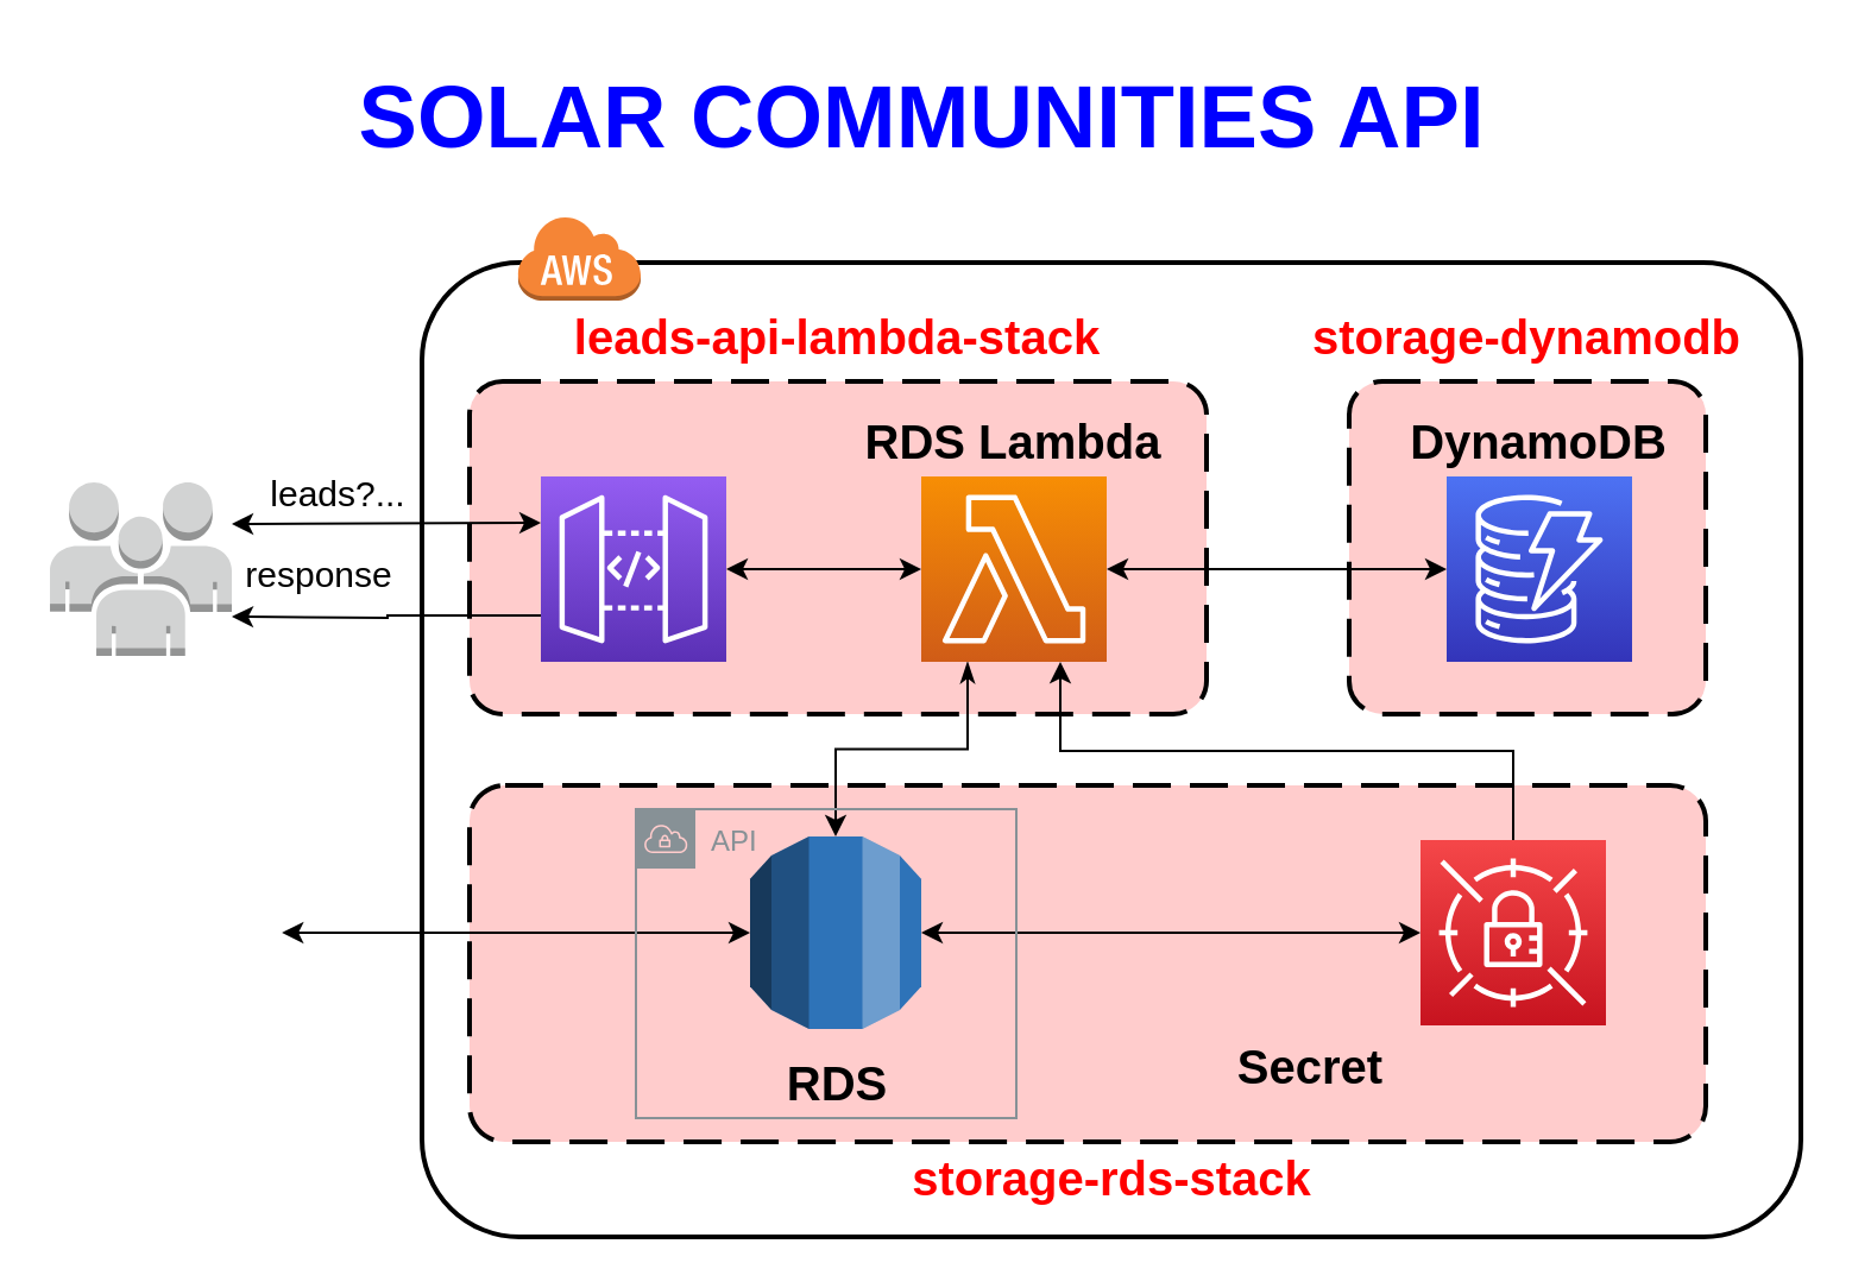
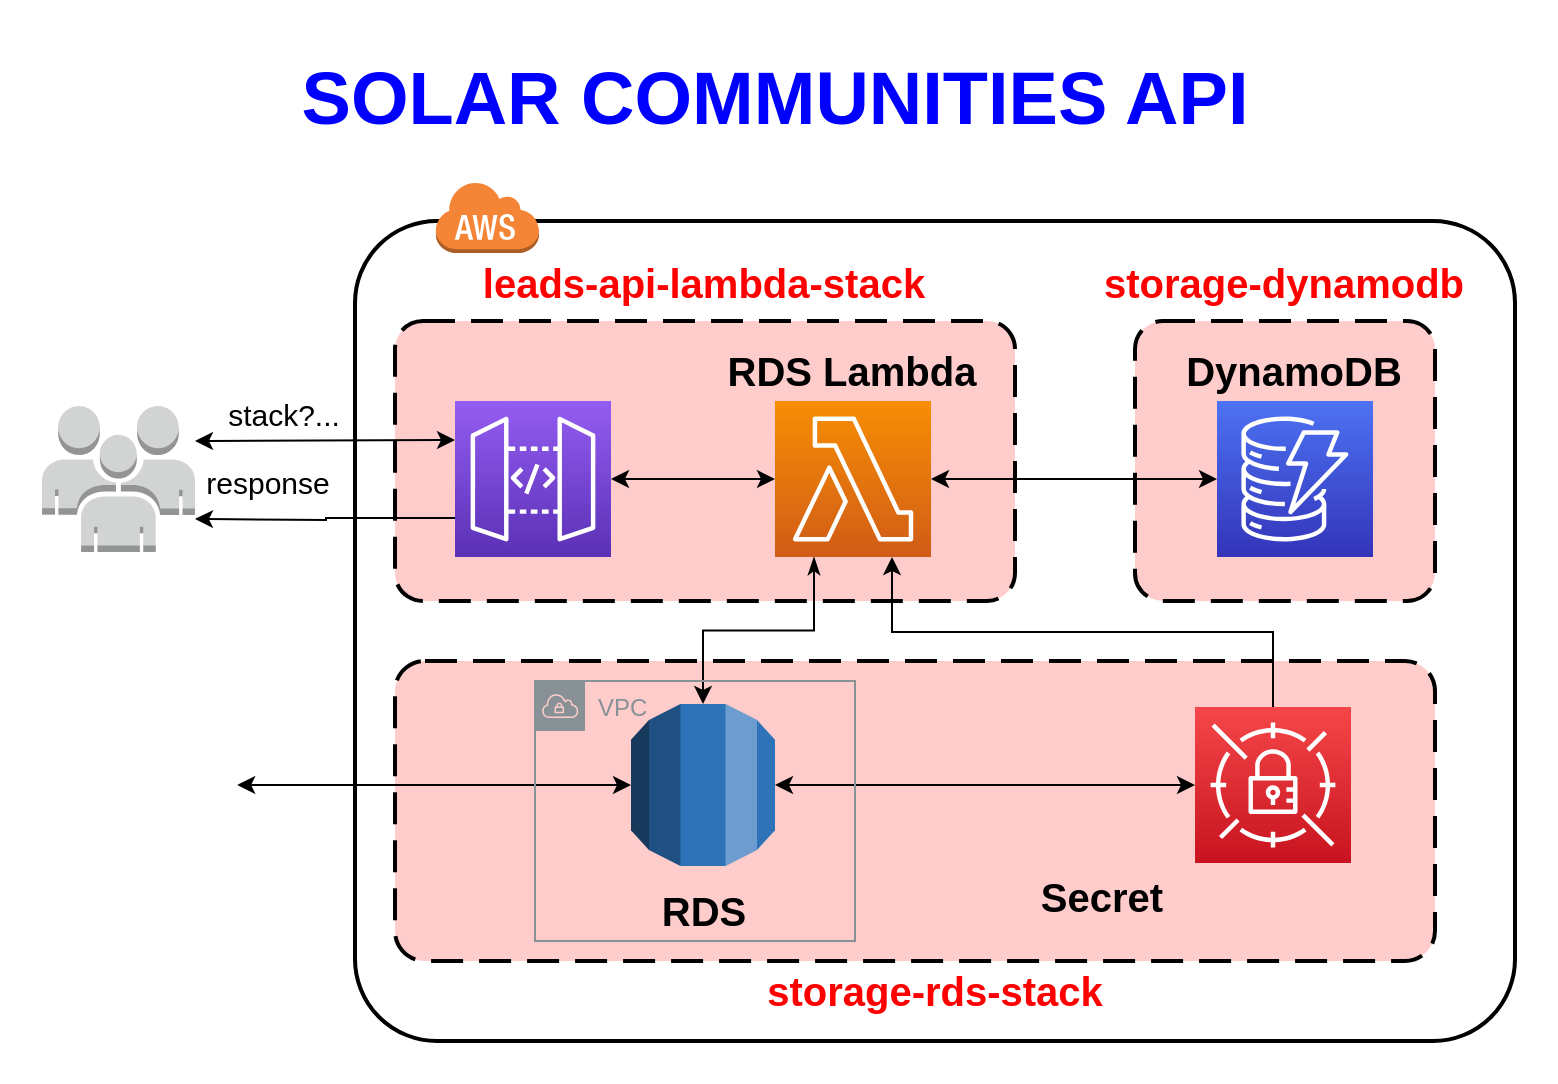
- <mxCell id="20" value="&lt;font style=&quot;font-size: 15px;&quot; color=&quot;#000000&quot;&gt;leads?...&lt;/font&gt;" style="text;html=1;strokeColor=none;fillColor=none;align=center;verticalAlign=middle;whiteSpace=wrap;rounded=0;fontSize=20;fontColor=#FF0000;" parent="1" vertex="1"><mxGeometry x="97" y="190" width="90" height="30" as="geometry" /></mxCell>
+ <mxCell id="20" value="&lt;font style=&quot;font-size: 15px;&quot; color=&quot;#000000&quot;&gt;stack?...&lt;/font&gt;" style="text;html=1;strokeColor=none;fillColor=none;align=center;verticalAlign=middle;whiteSpace=wrap;rounded=0;fontSize=20;fontColor=#FF0000;" parent="1" vertex="1"><mxGeometry x="97" y="190" width="90" height="30" as="geometry" /></mxCell>
- <mxCell id="32" value="API" style="sketch=0;outlineConnect=0;gradientColor=none;html=1;whiteSpace=wrap;fontSize=12;fontStyle=0;shape=mxgraph.aws4.group;grIcon=mxgraph.aws4.group_vpc;strokeColor=#879196;fillColor=none;verticalAlign=top;align=left;spacingLeft=30;fontColor=#879196;dashed=0;" vertex="1" parent="1"><mxGeometry x="267" y="340" width="160" height="130" as="geometry" /></mxCell>
+ <mxCell id="32" value="VPC" style="sketch=0;outlineConnect=0;gradientColor=none;html=1;whiteSpace=wrap;fontSize=12;fontStyle=0;shape=mxgraph.aws4.group;grIcon=mxgraph.aws4.group_vpc;strokeColor=#879196;fillColor=none;verticalAlign=top;align=left;spacingLeft=30;fontColor=#879196;dashed=0;" vertex="1" parent="1"><mxGeometry x="267" y="340" width="160" height="130" as="geometry" /></mxCell>
